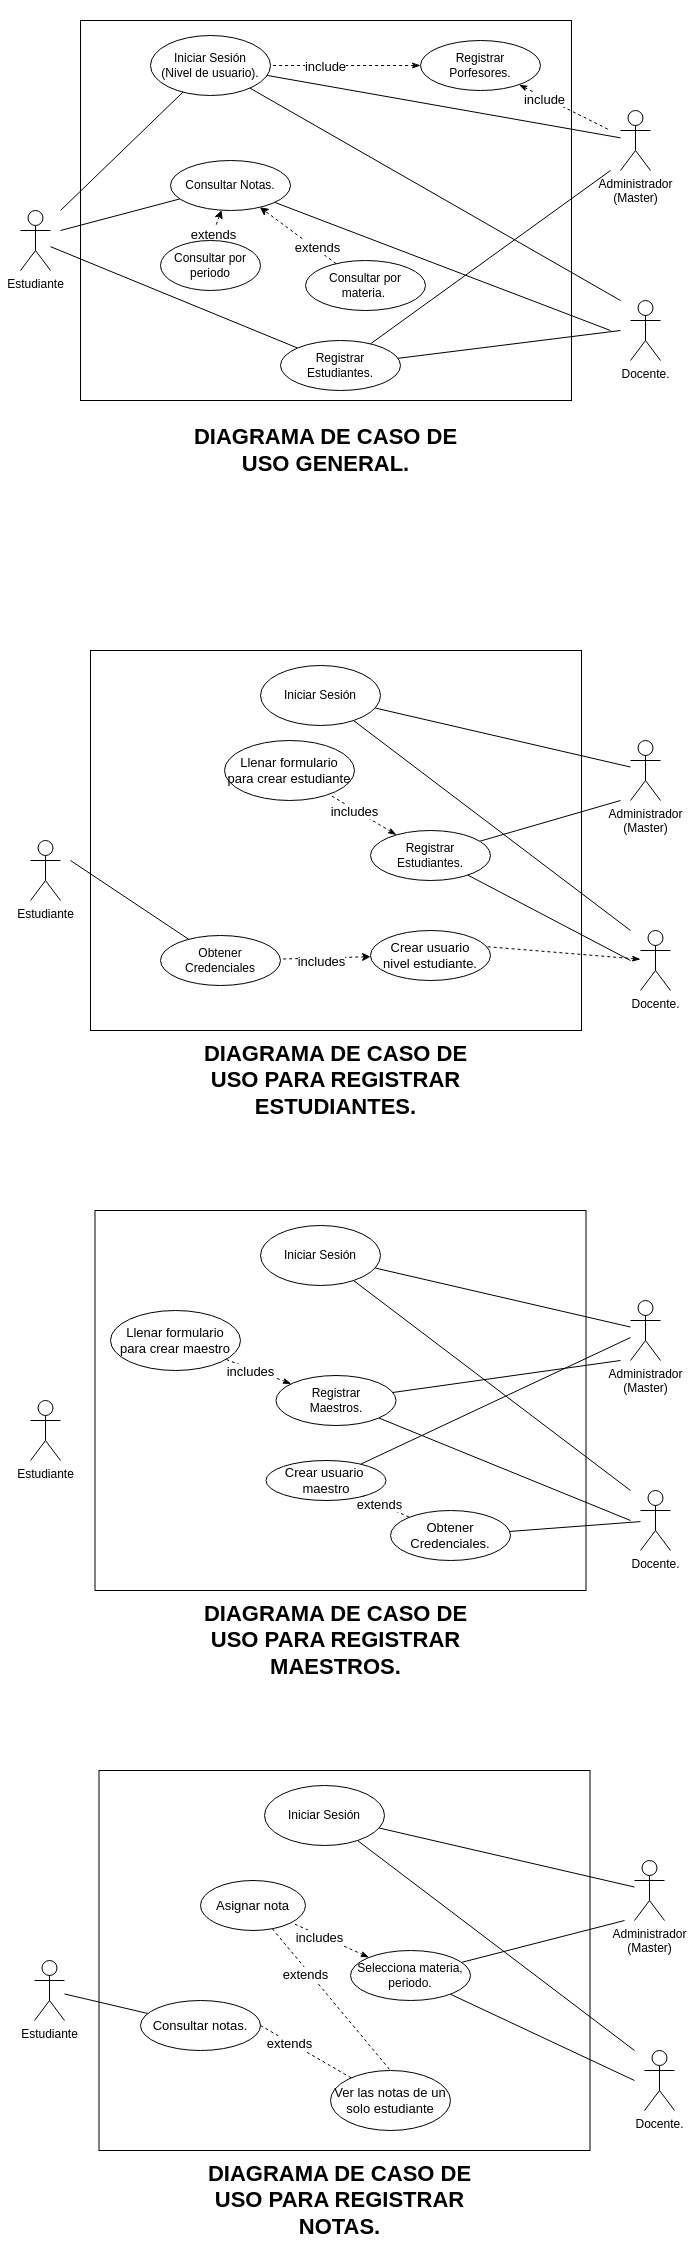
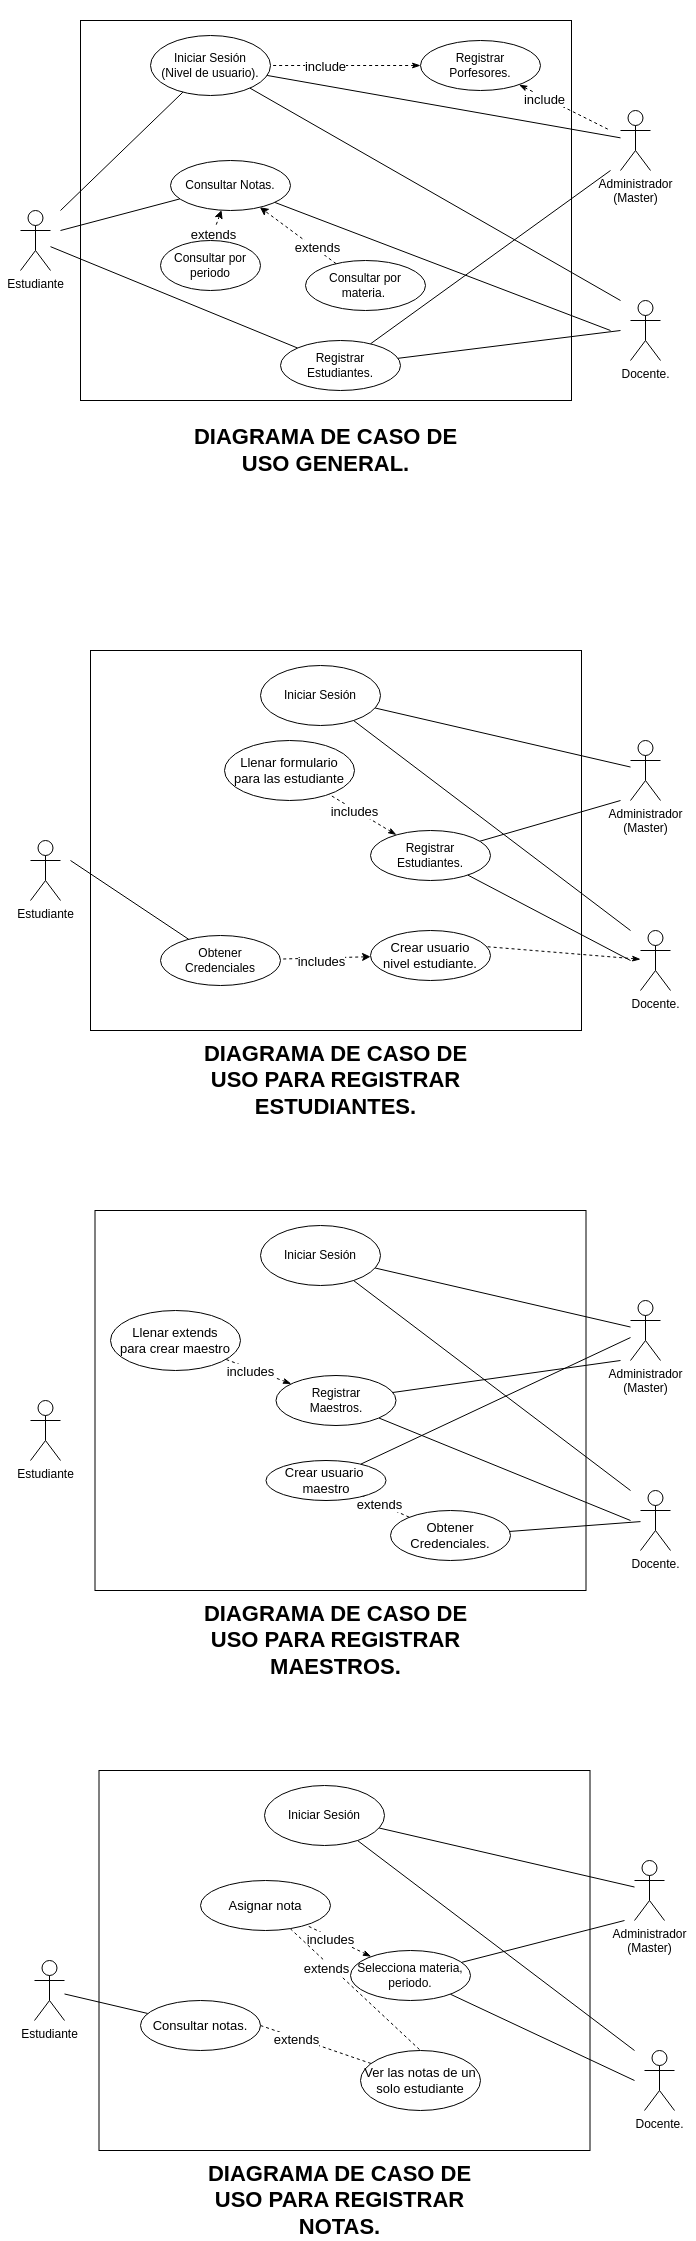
- <mxCell id="45" value="Llenar formulario&lt;br&gt;para crear estudiante" style="ellipse;whiteSpace=wrap;html=1;fontSize=13;" vertex="1" parent="1"><mxGeometry x="224" y="740" width="130" height="60" as="geometry" /></mxCell>
+ <mxCell id="45" value="Llenar formulario&lt;br&gt;para las estudiante" style="ellipse;whiteSpace=wrap;html=1;fontSize=13;" vertex="1" parent="1"><mxGeometry x="224" y="740" width="130" height="60" as="geometry" /></mxCell>
- <mxCell id="63" value="Llenar formulario&lt;br&gt;para crear maestro" style="ellipse;whiteSpace=wrap;html=1;fontSize=13;" vertex="1" parent="1"><mxGeometry x="110" y="1310" width="130" height="60" as="geometry" /></mxCell>
+ <mxCell id="63" value="Llenar extends&lt;br&gt;para crear maestro" style="ellipse;whiteSpace=wrap;html=1;fontSize=13;" vertex="1" parent="1"><mxGeometry x="110" y="1310" width="130" height="60" as="geometry" /></mxCell>
- <mxCell id="85" value="Asignar nota" style="ellipse;whiteSpace=wrap;html=1;fontSize=13;" vertex="1" parent="1"><mxGeometry x="200" y="1880" width="105" height="50" as="geometry" /></mxCell>
+ <mxCell id="85" value="Asignar nota" style="ellipse;whiteSpace=wrap;html=1;fontSize=13;" vertex="1" parent="1"><mxGeometry x="200" y="1880" width="130" height="50" as="geometry" /></mxCell>
- <mxCell id="88" value="Ver las notas de un solo estudiante" style="ellipse;whiteSpace=wrap;html=1;fontSize=13;" vertex="1" parent="1"><mxGeometry x="330" y="2070" width="120" height="60" as="geometry" /></mxCell>
+ <mxCell id="88" value="Ver las notas de un solo estudiante" style="ellipse;whiteSpace=wrap;html=1;fontSize=13;" vertex="1" parent="1"><mxGeometry x="360" y="2050" width="120" height="60" as="geometry" /></mxCell>
